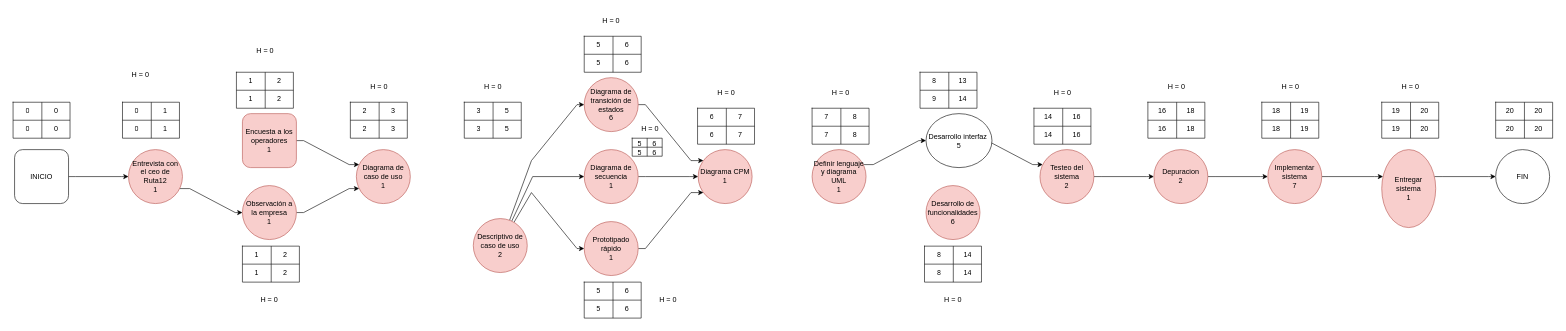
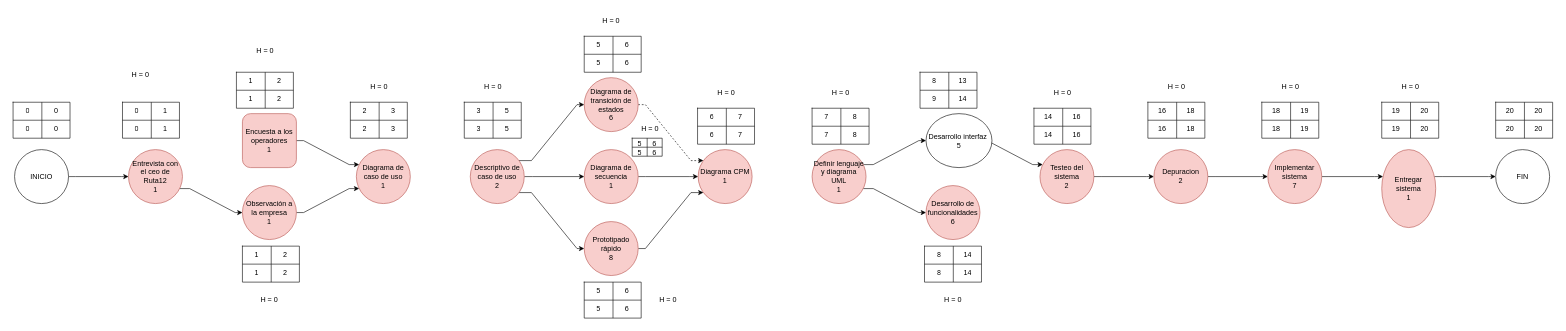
- <mxCell id="15" style="edgeStyle=orthogonalEdgeStyle;rounded=0;orthogonalLoop=1;jettySize=auto;html=1;noEdgeStyle=1;orthogonal=1;" edge="1" parent="1" source="16" target="21"><mxGeometry relative="1" as="geometry"><Array as="points"><mxPoint x="1075" y="174" /><mxPoint x="1151" y="267.333" /></Array></mxGeometry></mxCell>
+ <mxCell id="15" style="edgeStyle=orthogonalEdgeStyle;rounded=0;orthogonalLoop=1;jettySize=auto;html=1;noEdgeStyle=1;orthogonal=1;dashed=1;" edge="1" parent="1" source="16" target="21"><mxGeometry relative="1" as="geometry"><Array as="points"><mxPoint x="1075" y="174" /><mxPoint x="1151" y="267.333" /></Array></mxGeometry></mxCell>
- <mxCell id="3" value="INICIO" style="whiteSpace=wrap;html=1;rounded=1;" vertex="1" parent="1"><mxGeometry x="23" y="249" width="90" height="90" as="geometry" /></mxCell>
+ <mxCell id="3" value="INICIO" style="ellipse;whiteSpace=wrap;html=1;" vertex="1" parent="1"><mxGeometry x="23" y="249" width="90" height="90" as="geometry" /></mxCell>
+ <mxCell id="23" style="edgeStyle=orthogonalEdgeStyle;rounded=0;orthogonalLoop=1;jettySize=auto;html=1;noEdgeStyle=1;orthogonal=1;" edge="1" parent="1" source="24" target="27"><mxGeometry relative="1" as="geometry"><Array as="points"><mxPoint x="1455" y="314" /><mxPoint x="1531" y="354" /></Array></mxGeometry></mxCell>
- <mxCell id="14" value="Descriptivo de caso de uso&lt;br&gt;2" style="ellipse;whiteSpace=wrap;html=1;fillColor=#f8cecc;strokeColor=#b85450;" vertex="1" parent="1"><mxGeometry x="788" y="364" width="90" height="90" as="geometry" /></mxCell>
+ <mxCell id="14" value="Descriptivo de caso de uso&lt;br&gt;2" style="ellipse;whiteSpace=wrap;html=1;fillColor=#f8cecc;strokeColor=#b85450;" vertex="1" parent="1"><mxGeometry x="783" y="249" width="90" height="90" as="geometry" /></mxCell>
- <mxCell id="20" value="&lt;div&gt;Prototipado rápido&lt;/div&gt;&lt;div&gt;1&lt;/div&gt;" style="ellipse;whiteSpace=wrap;html=1;fillColor=#f8cecc;strokeColor=#b85450;" vertex="1" parent="1"><mxGeometry x="973" y="369" width="90" height="90" as="geometry" /></mxCell>
+ <mxCell id="20" value="&lt;div&gt;Prototipado rápido&lt;/div&gt;&lt;div&gt;8&lt;/div&gt;" style="ellipse;whiteSpace=wrap;html=1;fillColor=#f8cecc;strokeColor=#b85450;" vertex="1" parent="1"><mxGeometry x="973" y="369" width="90" height="90" as="geometry" /></mxCell>
